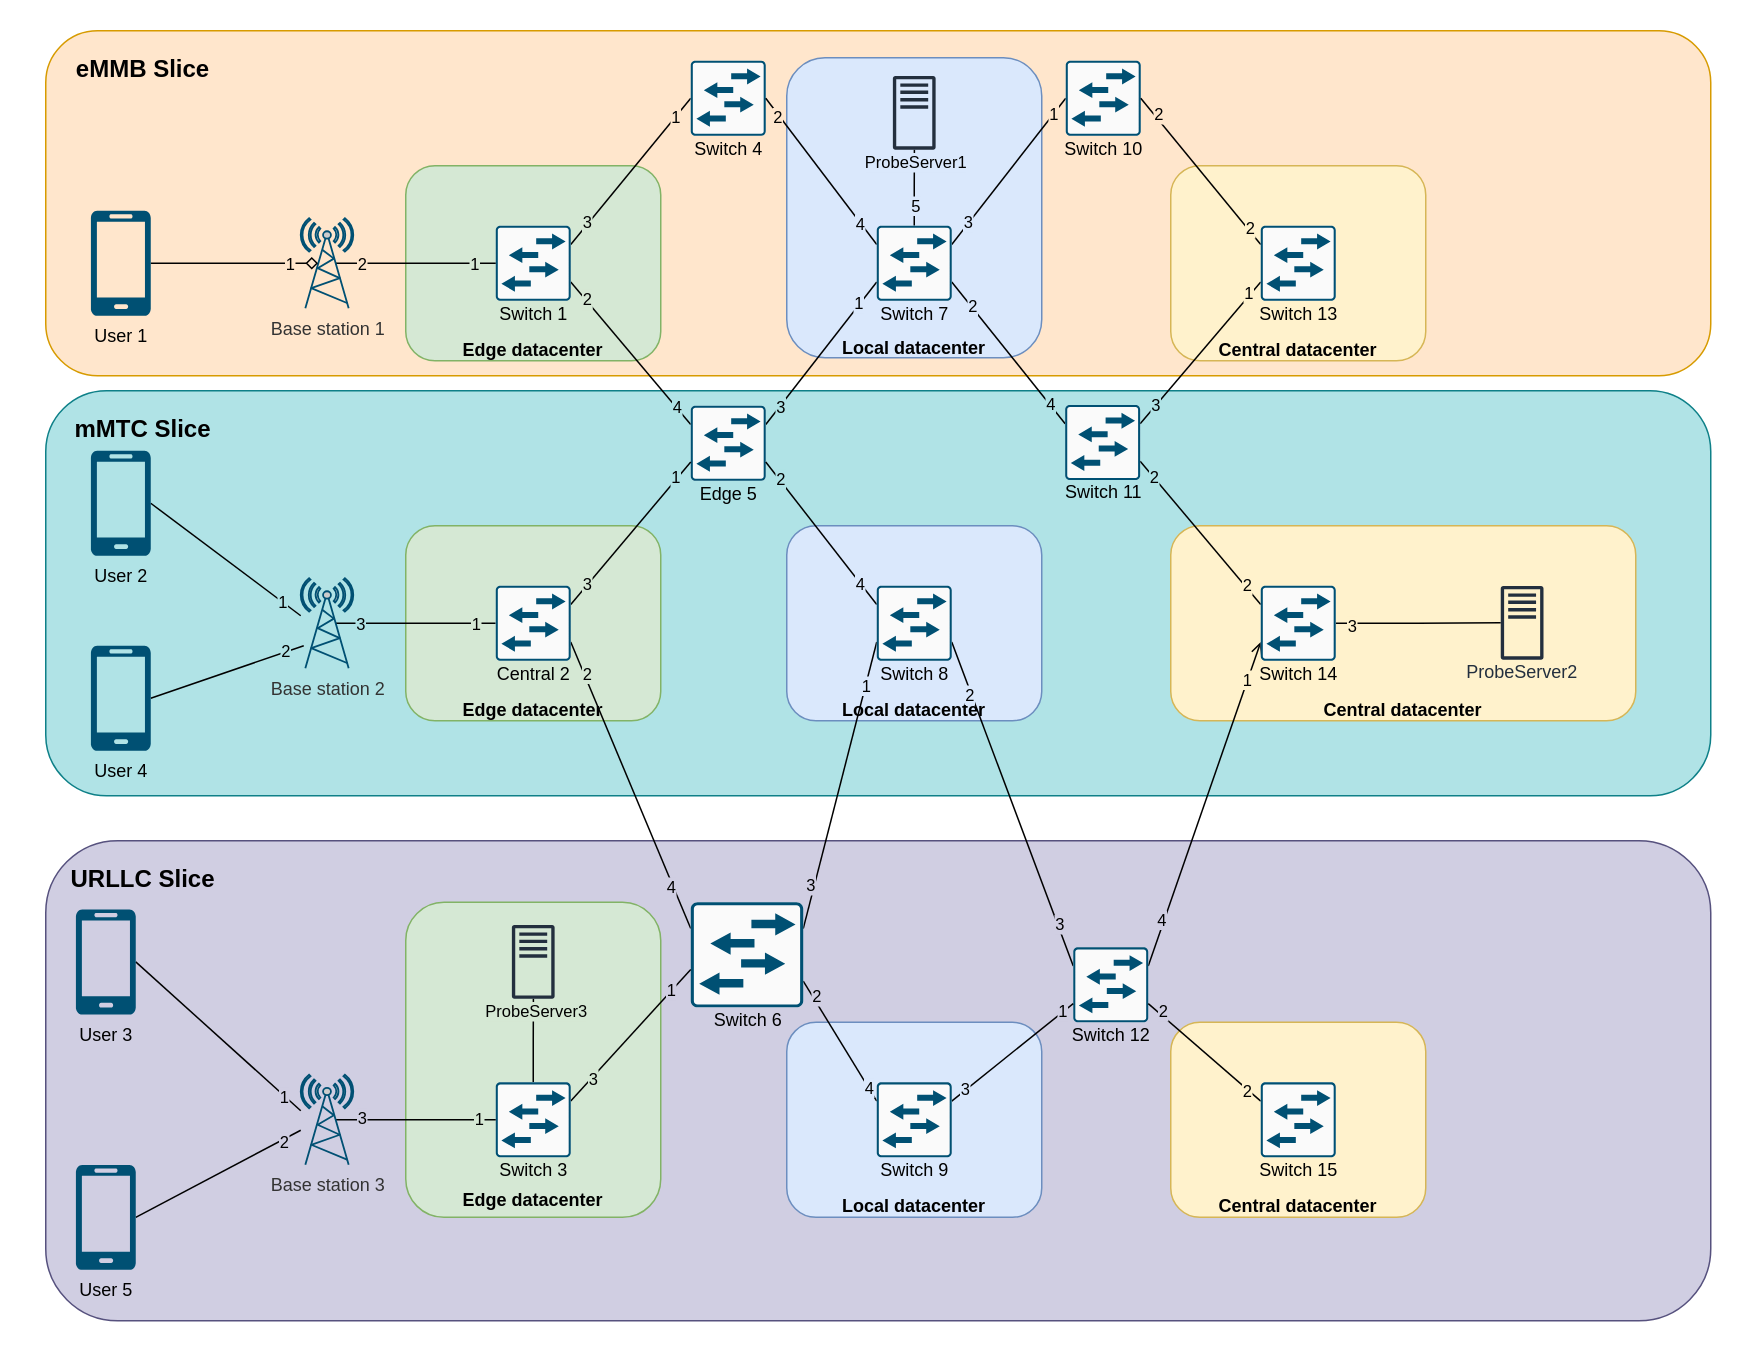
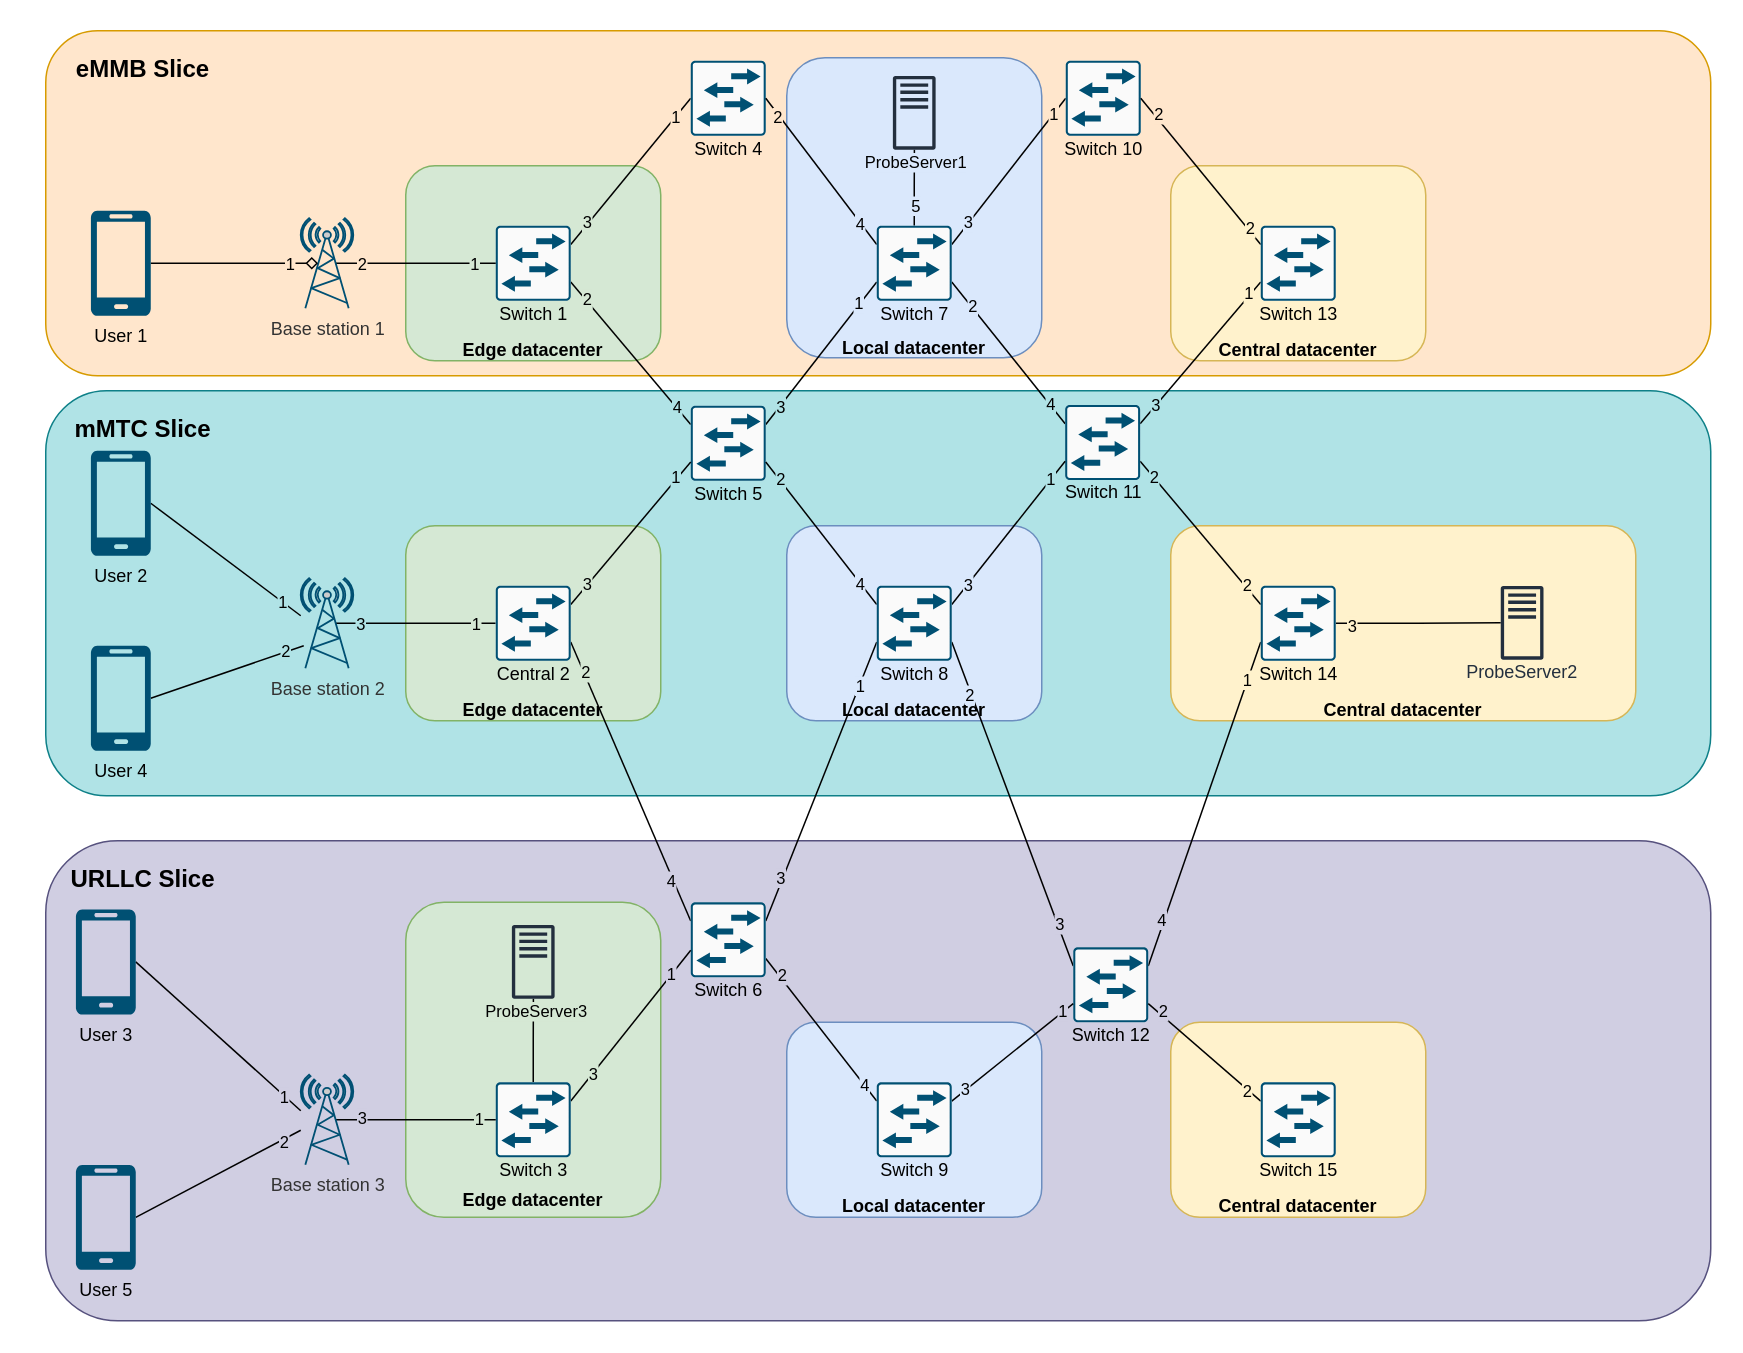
- <mxCell id="24" value="Edge 5" style="points=[[0.015,0.015,0],[0.985,0.015,0],[0.985,0.985,0],[0.015,0.985,0],[0.25,0,0],[0.5,0,0],[0.75,0,0],[1,0.25,0],[1,0.5,0],[1,0.75,0],[0.75,1,0],[0.5,1,0],[0.25,1,0],[0,0.75,0],[0,0.5,0],[0,0.25,0]];verticalLabelPosition=bottom;html=1;verticalAlign=top;aspect=fixed;align=center;pointerEvents=1;shape=mxgraph.cisco19.rect;prIcon=l2_switch;fillColor=#FAFAFA;strokeColor=#005073;spacing=-3;" parent="1" vertex="1"><mxGeometry x="460" y="270" width="50" height="50" as="geometry" /></mxCell>
+ <mxCell id="24" value="Switch 5" style="points=[[0.015,0.015,0],[0.985,0.015,0],[0.985,0.985,0],[0.015,0.985,0],[0.25,0,0],[0.5,0,0],[0.75,0,0],[1,0.25,0],[1,0.5,0],[1,0.75,0],[0.75,1,0],[0.5,1,0],[0.25,1,0],[0,0.75,0],[0,0.5,0],[0,0.25,0]];verticalLabelPosition=bottom;html=1;verticalAlign=top;aspect=fixed;align=center;pointerEvents=1;shape=mxgraph.cisco19.rect;prIcon=l2_switch;fillColor=#FAFAFA;strokeColor=#005073;spacing=-3;" parent="1" vertex="1"><mxGeometry x="460" y="270" width="50" height="50" as="geometry" /></mxCell>
+ <mxCell id="70" style="edgeStyle=none;rounded=0;orthogonalLoop=1;jettySize=auto;html=1;exitX=1;exitY=0.25;exitDx=0;exitDy=0;exitPerimeter=0;entryX=0;entryY=0.75;entryDx=0;entryDy=0;entryPerimeter=0;endArrow=none;endFill=0;" parent="1" source="76" target="45" edge="1"><mxGeometry relative="1" as="geometry" /></mxCell>
+ <mxCell id="71" value="1" style="edgeLabel;html=1;align=center;verticalAlign=middle;resizable=0;points=[];labelBackgroundColor=#B0E3E6;" parent="70" vertex="1" connectable="0"><mxGeometry x="0.643" y="1" relative="1" as="geometry"><mxPoint x="4" y="-5" as="offset" /></mxGeometry></mxCell>
+ <mxCell id="72" value="3" style="edgeLabel;html=1;align=center;verticalAlign=middle;resizable=0;points=[];fontColor=#000000;labelBackgroundColor=#DAE8FC;" parent="70" vertex="1" connectable="0"><mxGeometry x="-0.756" relative="1" as="geometry"><mxPoint x="1" y="-1" as="offset" /></mxGeometry></mxCell>
- <mxCell id="77" style="edgeStyle=none;rounded=0;orthogonalLoop=1;jettySize=auto;html=1;exitX=1;exitY=0.25;exitDx=0;exitDy=0;exitPerimeter=0;entryX=0;entryY=0.75;entryDx=0;entryDy=0;entryPerimeter=0;endArrow=open;endFill=0;" parent="1" source="80" target="83" edge="1"><mxGeometry relative="1" as="geometry" /></mxCell>
+ <mxCell id="77" style="edgeStyle=none;rounded=0;orthogonalLoop=1;jettySize=auto;html=1;exitX=1;exitY=0.25;exitDx=0;exitDy=0;exitPerimeter=0;entryX=0;entryY=0.75;entryDx=0;entryDy=0;entryPerimeter=0;endArrow=none;endFill=0;" parent="1" source="80" target="83" edge="1"><mxGeometry relative="1" as="geometry" /></mxCell>
- <mxCell id="66" value="Switch 6" style="points=[[0.015,0.015,0],[0.985,0.015,0],[0.985,0.985,0],[0.015,0.985,0],[0.25,0,0],[0.5,0,0],[0.75,0,0],[1,0.25,0],[1,0.5,0],[1,0.75,0],[0.75,1,0],[0.5,1,0],[0.25,1,0],[0,0.75,0],[0,0.5,0],[0,0.25,0]];verticalLabelPosition=bottom;html=1;verticalAlign=top;aspect=fixed;align=center;pointerEvents=1;shape=mxgraph.cisco19.rect;prIcon=l2_switch;fillColor=#FAFAFA;strokeColor=#005073;spacing=-3;" parent="1" vertex="1"><mxGeometry x="460" y="601.05" width="75" height="70" as="geometry" /></mxCell>
+ <mxCell id="66" value="Switch 6" style="points=[[0.015,0.015,0],[0.985,0.015,0],[0.985,0.985,0],[0.015,0.985,0],[0.25,0,0],[0.5,0,0],[0.75,0,0],[1,0.25,0],[1,0.5,0],[1,0.75,0],[0.75,1,0],[0.5,1,0],[0.25,1,0],[0,0.75,0],[0,0.5,0],[0,0.25,0]];verticalLabelPosition=bottom;html=1;verticalAlign=top;aspect=fixed;align=center;pointerEvents=1;shape=mxgraph.cisco19.rect;prIcon=l2_switch;fillColor=#FAFAFA;strokeColor=#005073;spacing=-3;" parent="1" vertex="1"><mxGeometry x="460" y="601.05" width="50" height="50" as="geometry" /></mxCell>
